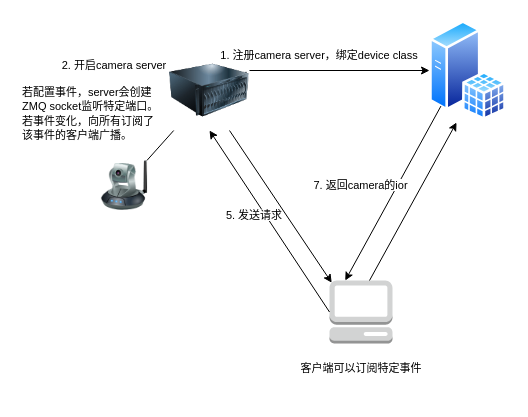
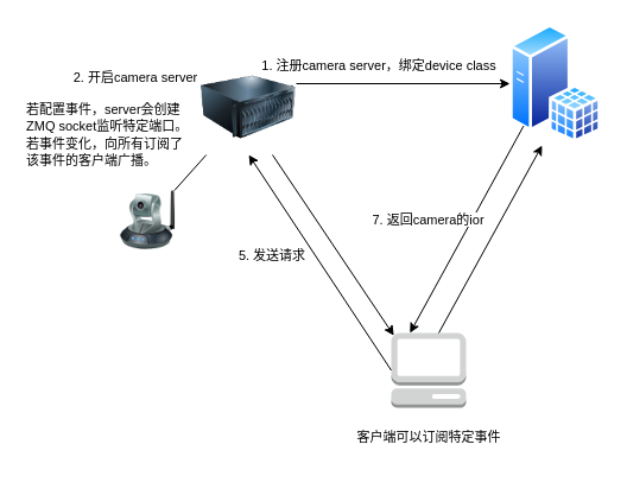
- <mxCell id="14" value="&lt;span style=&quot;font-size: 11px; text-wrap: nowrap; background-color: rgb(255, 255, 255);&quot;&gt;5. 发送请求&lt;/span&gt;" style="text;html=1;align=center;verticalAlign=middle;whiteSpace=wrap;rounded=0;" vertex="1" parent="1"><mxGeometry x="224" y="200" width="60" height="30" as="geometry" /></mxCell>
+ <mxCell id="14" value="&lt;span style=&quot;font-size: 11px; text-wrap: nowrap; background-color: rgb(255, 255, 255);&quot;&gt;5. 发送请求&lt;/span&gt;" style="text;html=1;align=center;verticalAlign=middle;whiteSpace=wrap;rounded=0;" vertex="1" parent="1"><mxGeometry x="199" y="200" width="60" height="30" as="geometry" /></mxCell>
